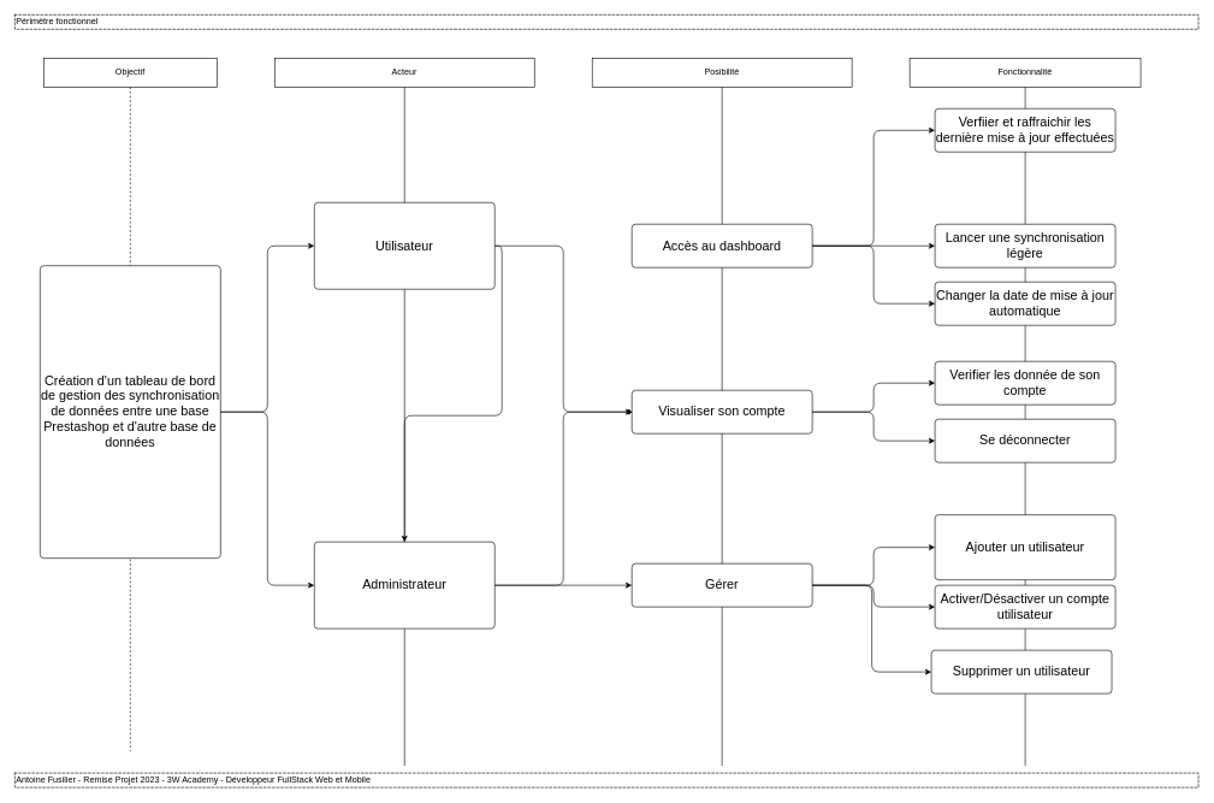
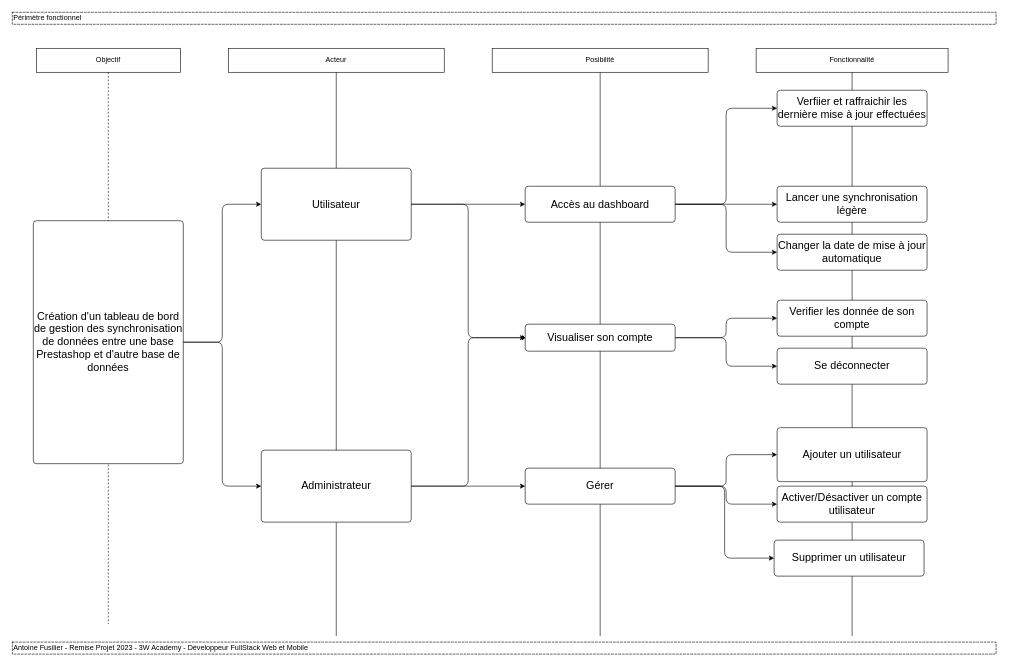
- <mxCell id="24" style="edgeStyle=orthogonalEdgeStyle;html=1;exitX=1;exitY=0.5;exitDx=0;exitDy=0;fontSize=18;" edge="1" parent="1" source="7" target="8"><mxGeometry relative="1" as="geometry" /></mxCell>
+ <mxCell id="24" style="edgeStyle=orthogonalEdgeStyle;html=1;exitX=1;exitY=0.5;exitDx=0;exitDy=0;entryX=0;entryY=0.5;entryDx=0;entryDy=0;fontSize=18;" edge="1" parent="1" source="7" target="10"><mxGeometry relative="1" as="geometry" /></mxCell>
- <mxCell id="12" value="Visualiser son compte" style="html=1;align=center;verticalAlign=middle;rounded=1;absoluteArcSize=1;arcSize=10;dashed=0;whiteSpace=wrap;fontSize=18;" vertex="1" parent="9"><mxGeometry x="55" y="460" width="250" height="60" as="geometry" /></mxCell>
+ <mxCell id="12" value="Visualiser son compte" style="html=1;align=center;verticalAlign=middle;rounded=1;absoluteArcSize=1;arcSize=10;dashed=0;whiteSpace=wrap;fontSize=18;" vertex="1" parent="9"><mxGeometry x="55" y="460" width="250" height="45" as="geometry" /></mxCell>
